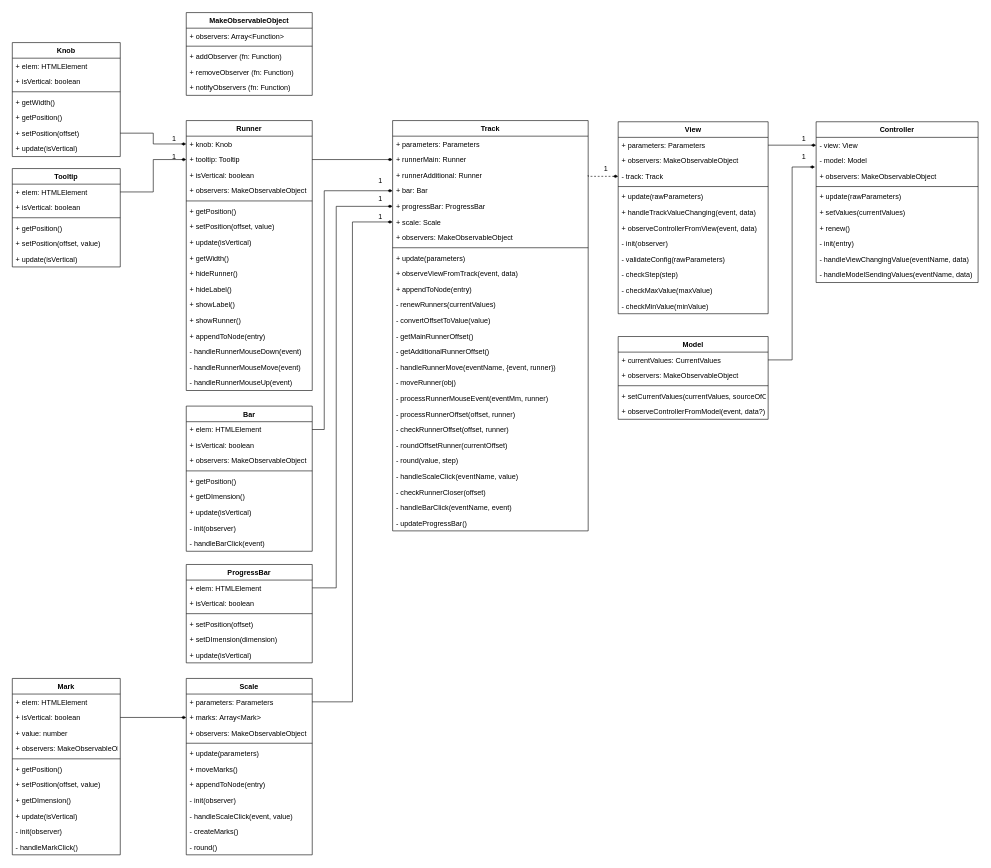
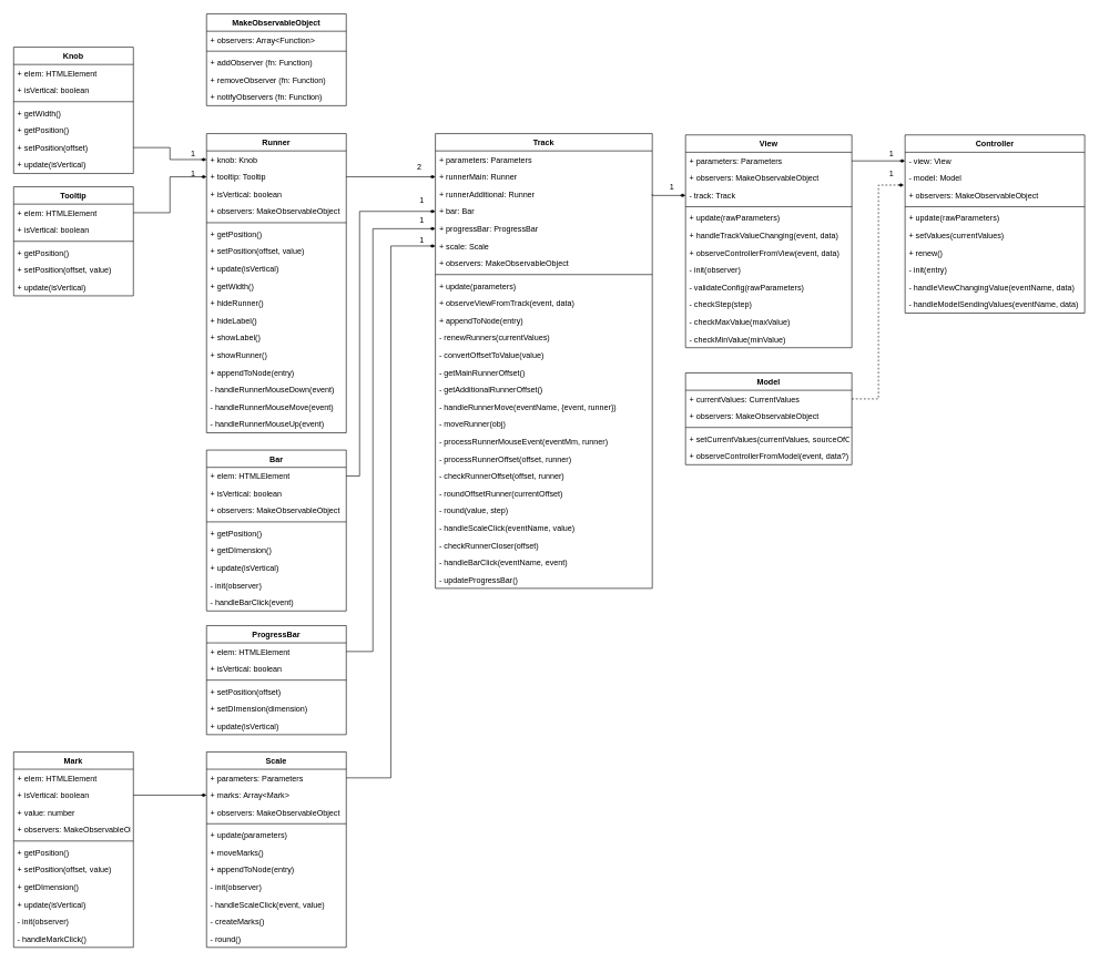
+ <mxCell id="114" value="2" style="text;html=1;strokeColor=none;fillColor=none;align=center;verticalAlign=middle;whiteSpace=wrap;rounded=0;" vertex="1" parent="1"><mxGeometry x="610" y="240" width="40" height="20" as="geometry" /></mxCell>
- <mxCell id="151" style="edgeStyle=orthogonalEdgeStyle;rounded=0;orthogonalLoop=1;jettySize=auto;html=1;exitX=1;exitY=0.5;exitDx=0;exitDy=0;entryX=0;entryY=0.5;entryDx=0;entryDy=0;endArrow=diamondThin;endFill=1;dashed=1;" edge="1" parent="1" source="24" target="124"><mxGeometry relative="1" as="geometry"><Array as="points"><mxPoint x="980" y="293" /></Array></mxGeometry></mxCell>
+ <mxCell id="151" style="edgeStyle=orthogonalEdgeStyle;rounded=0;orthogonalLoop=1;jettySize=auto;html=1;exitX=1;exitY=0.5;exitDx=0;exitDy=0;entryX=0;entryY=0.5;entryDx=0;entryDy=0;endArrow=diamondThin;endFill=1;" edge="1" parent="1" source="24" target="124"><mxGeometry relative="1" as="geometry"><Array as="points"><mxPoint x="980" y="293" /></Array></mxGeometry></mxCell>
- <mxCell id="156" style="edgeStyle=orthogonalEdgeStyle;rounded=0;orthogonalLoop=1;jettySize=auto;html=1;exitX=1;exitY=0.5;exitDx=0;exitDy=0;entryX=-0.007;entryY=0.899;entryDx=0;entryDy=0;entryPerimeter=0;endArrow=diamondThin;endFill=1;" edge="1" parent="1" source="135" target="142"><mxGeometry relative="1" as="geometry" /></mxCell>
+ <mxCell id="156" style="edgeStyle=orthogonalEdgeStyle;rounded=0;orthogonalLoop=1;jettySize=auto;html=1;exitX=1;exitY=0.5;exitDx=0;exitDy=0;entryX=-0.007;entryY=0.899;entryDx=0;entryDy=0;entryPerimeter=0;endArrow=diamondThin;endFill=1;dashed=1;" edge="1" parent="1" source="135" target="142"><mxGeometry relative="1" as="geometry" /></mxCell>
